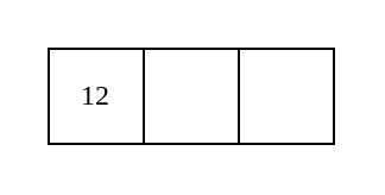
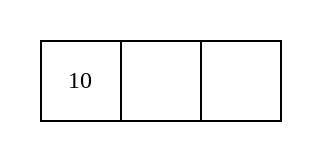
- <mxCell id="2" value="12" style="whiteSpace=wrap;html=1;aspect=fixed;fontFamily=Fira Code;" parent="1" vertex="1"><mxGeometry x="20" y="20" width="40" height="40" as="geometry" /></mxCell>
+ <mxCell id="2" value="10" style="whiteSpace=wrap;html=1;aspect=fixed;fontFamily=Fira Code;" parent="1" vertex="1"><mxGeometry x="20" y="20" width="40" height="40" as="geometry" /></mxCell>
